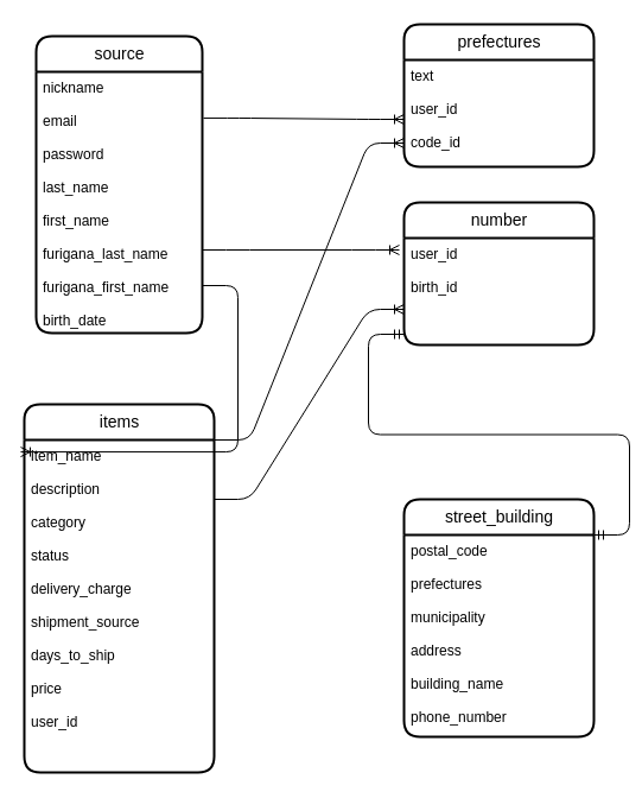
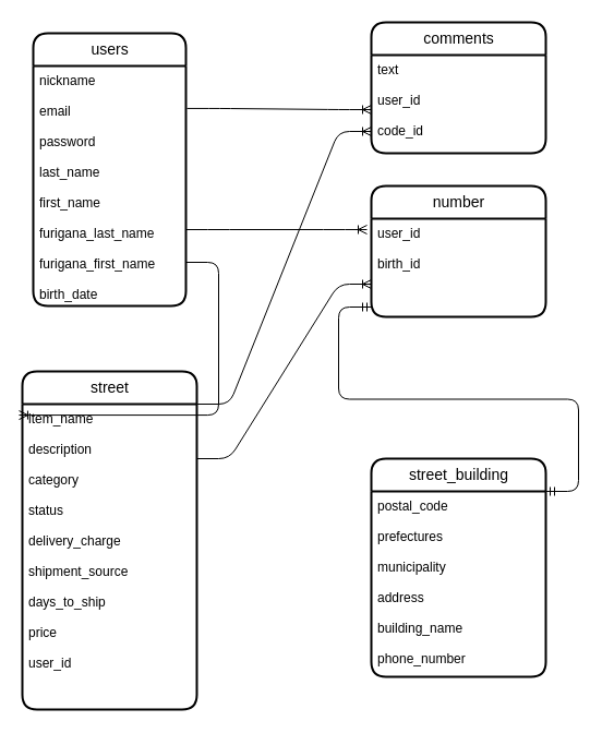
- <mxCell id="4" value="prefectures" style="swimlane;childLayout=stackLayout;horizontal=1;startSize=30;horizontalStack=0;rounded=1;fontSize=14;fontStyle=0;strokeWidth=2;resizeParent=0;resizeLast=1;shadow=0;dashed=0;align=center;fillColor=none;gradientColor=none;html=1;" vertex="1" parent="1"><mxGeometry x="340" width="160" height="120" as="geometry" y="20" /></mxCell>
+ <mxCell id="4" value="comments" style="swimlane;childLayout=stackLayout;horizontal=1;startSize=30;horizontalStack=0;rounded=1;fontSize=14;fontStyle=0;strokeWidth=2;resizeParent=0;resizeLast=1;shadow=0;dashed=0;align=center;fillColor=none;gradientColor=none;html=1;" vertex="1" parent="1"><mxGeometry x="340" width="160" height="120" as="geometry" y="20" /></mxCell>
- <mxCell id="8" value="source" style="swimlane;childLayout=stackLayout;horizontal=1;startSize=30;horizontalStack=0;rounded=1;fontSize=14;fontStyle=0;strokeWidth=2;resizeParent=0;resizeLast=1;shadow=0;dashed=0;align=center;fillColor=none;gradientColor=none;html=1;" vertex="1" parent="1"><mxGeometry x="30" y="30" width="140" height="250" as="geometry" /></mxCell>
+ <mxCell id="8" value="users" style="swimlane;childLayout=stackLayout;horizontal=1;startSize=30;horizontalStack=0;rounded=1;fontSize=14;fontStyle=0;strokeWidth=2;resizeParent=0;resizeLast=1;shadow=0;dashed=0;align=center;fillColor=none;gradientColor=none;html=1;" vertex="1" parent="1"><mxGeometry x="30" y="30" width="140" height="250" as="geometry" /></mxCell>
- <mxCell id="10" value="items" style="swimlane;childLayout=stackLayout;horizontal=1;startSize=30;horizontalStack=0;rounded=1;fontSize=14;fontStyle=0;strokeWidth=2;resizeParent=0;resizeLast=1;shadow=0;dashed=0;align=center;fillColor=none;gradientColor=none;html=1;" vertex="1" parent="1"><mxGeometry x="20" y="340" width="160" height="310" as="geometry" /></mxCell>
+ <mxCell id="10" value="street" style="swimlane;childLayout=stackLayout;horizontal=1;startSize=30;horizontalStack=0;rounded=1;fontSize=14;fontStyle=0;strokeWidth=2;resizeParent=0;resizeLast=1;shadow=0;dashed=0;align=center;fillColor=none;gradientColor=none;html=1;" vertex="1" parent="1"><mxGeometry x="20" y="340" width="160" height="310" as="geometry" /></mxCell>
